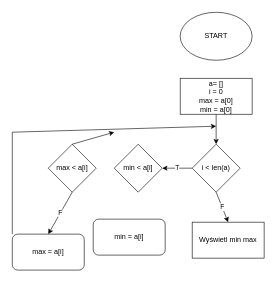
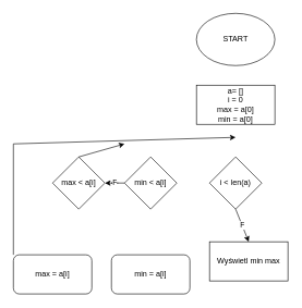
- <mxCell id="3" value="" style="edgeStyle=orthogonalEdgeStyle;rounded=0;orthogonalLoop=1;jettySize=auto;html=1;" edge="1" parent="1" source="4" target="6"><mxGeometry relative="1" as="geometry" /></mxCell>
+ <mxCell id="7" value="F" style="edgeStyle=orthogonalEdgeStyle;rounded=0;orthogonalLoop=1;jettySize=auto;html=1;" edge="1" parent="1" source="8" target="11"><mxGeometry relative="1" as="geometry" /></mxCell>
- <mxCell id="5" value="T" style="edgeStyle=orthogonalEdgeStyle;rounded=0;orthogonalLoop=1;jettySize=auto;html=1;" edge="1" parent="1" source="6" target="8"><mxGeometry relative="1" as="geometry" /></mxCell>
- <mxCell id="12" value="F" style="endArrow=classic;html=1;rounded=0;exitX=0.5;exitY=1;exitDx=0;exitDy=0;entryX=0.5;entryY=0;entryDx=0;entryDy=0;" edge="1" parent="1" source="11" target="10"><mxGeometry width="50" height="50" relative="1" as="geometry"><mxPoint x="120" y="370" as="sourcePoint" /><mxPoint x="170" y="320" as="targetPoint" /></mxGeometry></mxCell>
- <mxCell id="9" value="min = a[i]" style="rounded=1;whiteSpace=wrap;html=1;" vertex="1" parent="1"><mxGeometry x="155" y="365" width="120" height="60" as="geometry" /></mxCell>
+ <mxCell id="9" value="min = a[i]" style="rounded=1;whiteSpace=wrap;html=1;" vertex="1" parent="1"><mxGeometry x="170" y="390" width="120" height="60" as="geometry" /></mxCell>
